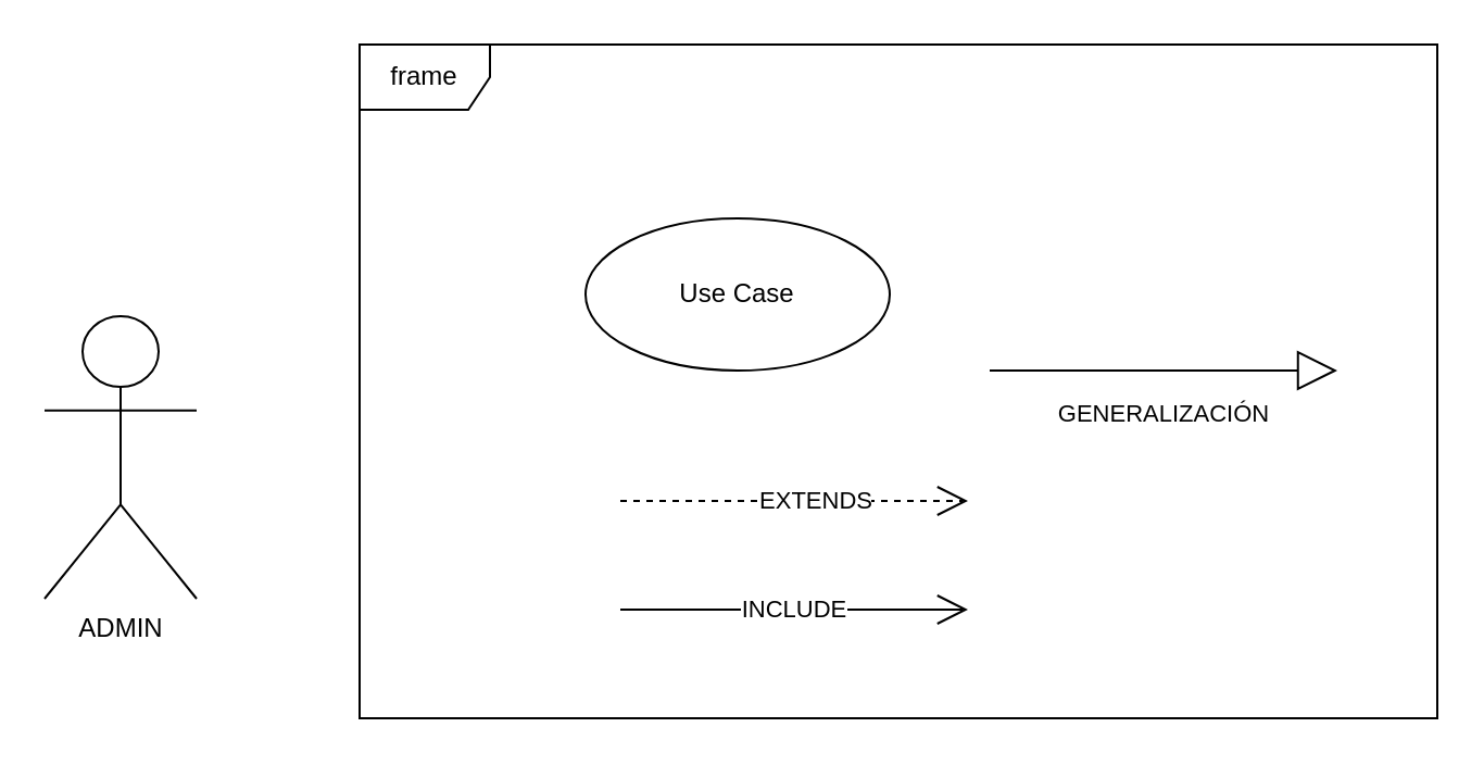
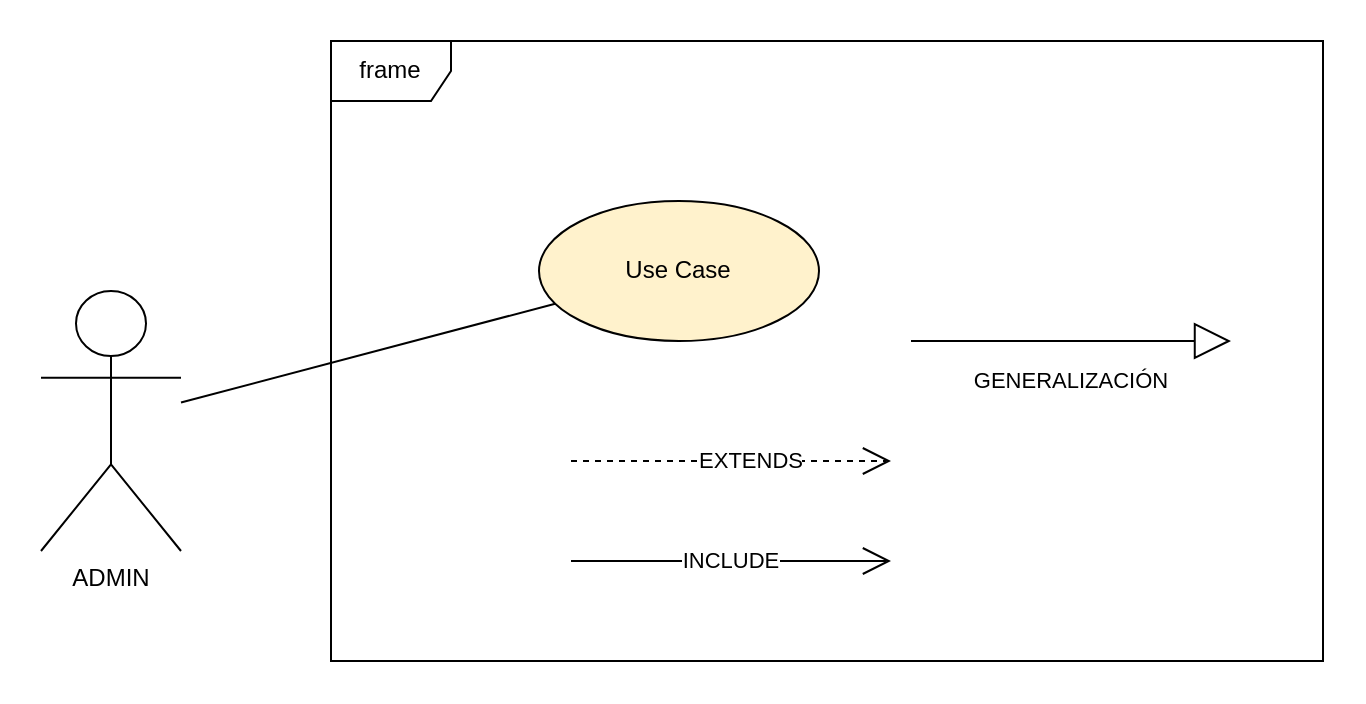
- <mxCell id="4" value="Use Case" style="ellipse;whiteSpace=wrap;html=1;" vertex="1" parent="1"><mxGeometry x="269" y="100" width="140" height="70" as="geometry" /></mxCell>
+ <mxCell id="4" value="Use Case" style="ellipse;whiteSpace=wrap;html=1;fillColor=#fff2cc;" vertex="1" parent="1"><mxGeometry x="269" y="100" width="140" height="70" as="geometry" /></mxCell>
+ <mxCell id="7" value="" style="endArrow=none;html=1;rounded=0;" edge="1" parent="1" source="2" target="4"><mxGeometry width="50" height="50" relative="1" as="geometry"><mxPoint x="125" y="200" as="sourcePoint" /><mxPoint x="175" y="150" as="targetPoint" /></mxGeometry></mxCell>
